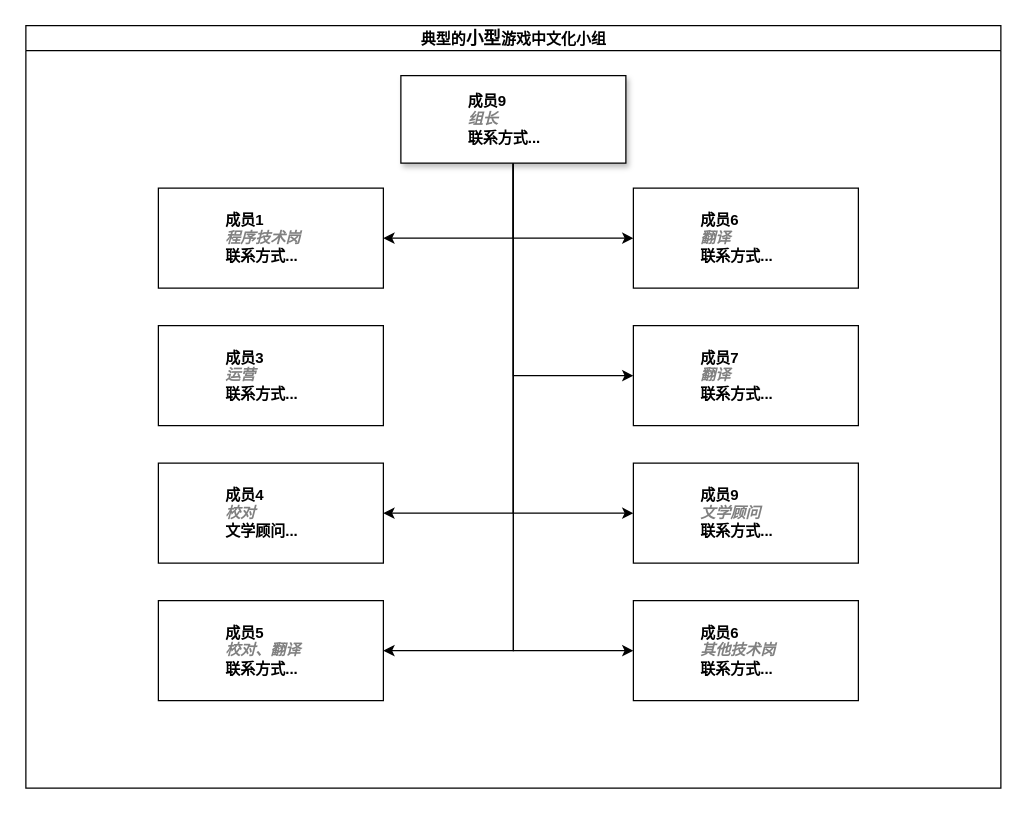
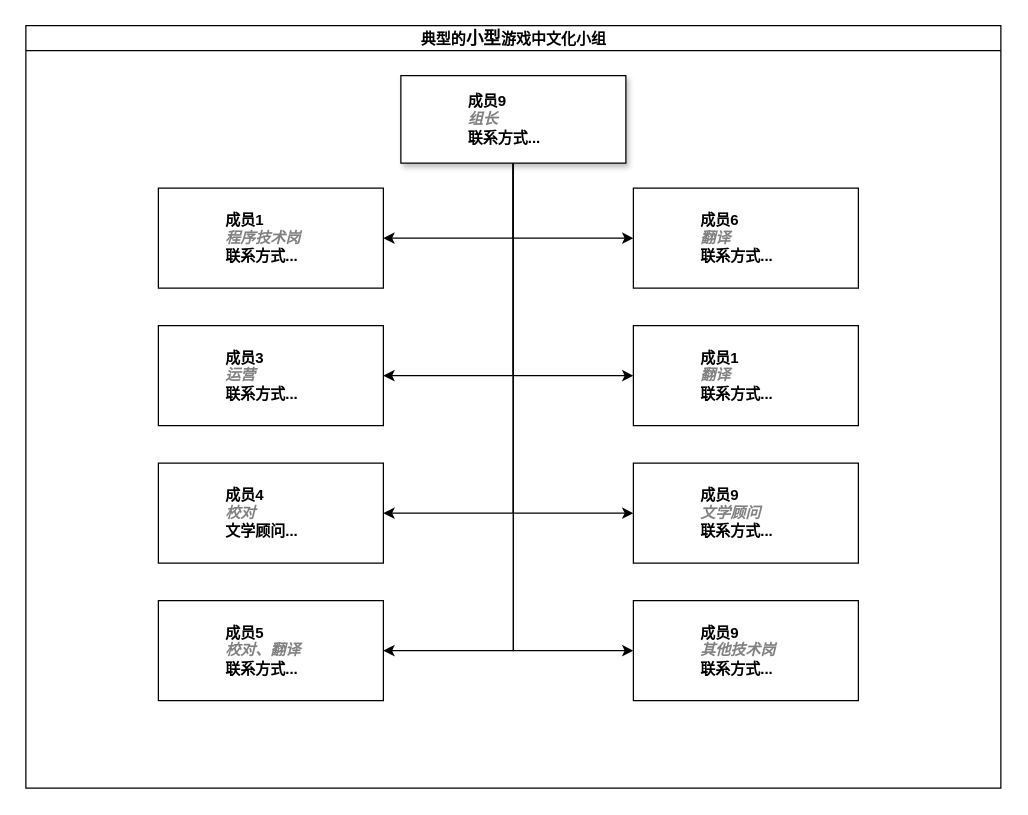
+ <mxCell id="5" style="edgeStyle=elbowEdgeStyle;rounded=0;orthogonalLoop=1;jettySize=auto;html=1;entryX=1;entryY=0.5;entryDx=0;entryDy=0;elbow=vertical;" edge="1" parent="2" source="11" target="13"><mxGeometry relative="1" as="geometry"><Array as="points"><mxPoint x="390" y="280" /></Array></mxGeometry></mxCell>
- <mxCell id="14" value="成员7&lt;br&gt;&lt;i style=&quot;color: gray&quot;&gt;翻译&lt;/i&gt;&lt;i style=&quot;color: gray&quot;&gt;&lt;/i&gt;&lt;br&gt;&lt;div&gt;联系方式...&lt;/div&gt;" style="label;image=https://cdn3.iconfinder.com/data/icons/user-avatars-1/512/users-2-128.png;whiteSpace=wrap;html=1;rounded=0;glass=0;" parent="2" vertex="1"><mxGeometry x="486" y="240" width="180" height="80" as="geometry" /></mxCell>
+ <mxCell id="14" value="成员1&lt;br&gt;&lt;i style=&quot;color: gray&quot;&gt;翻译&lt;/i&gt;&lt;i style=&quot;color: gray&quot;&gt;&lt;/i&gt;&lt;br&gt;&lt;div&gt;联系方式...&lt;/div&gt;" style="label;image=https://cdn3.iconfinder.com/data/icons/user-avatars-1/512/users-2-128.png;whiteSpace=wrap;html=1;rounded=0;glass=0;" parent="2" vertex="1"><mxGeometry x="486" y="240" width="180" height="80" as="geometry" /></mxCell>
- <mxCell id="18" value="成员6&lt;br&gt;&lt;i style=&quot;color: gray&quot;&gt;其他技术岗&lt;/i&gt;&lt;i style=&quot;color: gray&quot;&gt;&lt;/i&gt;&lt;br&gt;&lt;div&gt;联系方式...&lt;/div&gt;" style="label;image=https://cdn3.iconfinder.com/data/icons/user-avatars-1/512/users-9-2-128.png;whiteSpace=wrap;html=1;rounded=0;glass=0;treeFolding=1;treeMoving=1;" vertex="1" parent="2"><mxGeometry x="486" y="460" width="180" height="80" as="geometry" /></mxCell>
+ <mxCell id="18" value="成员9&lt;br&gt;&lt;i style=&quot;color: gray&quot;&gt;其他技术岗&lt;/i&gt;&lt;i style=&quot;color: gray&quot;&gt;&lt;/i&gt;&lt;br&gt;&lt;div&gt;联系方式...&lt;/div&gt;" style="label;image=https://cdn3.iconfinder.com/data/icons/user-avatars-1/512/users-9-2-128.png;whiteSpace=wrap;html=1;rounded=0;glass=0;treeFolding=1;treeMoving=1;" vertex="1" parent="2"><mxGeometry x="486" y="460" width="180" height="80" as="geometry" /></mxCell>
